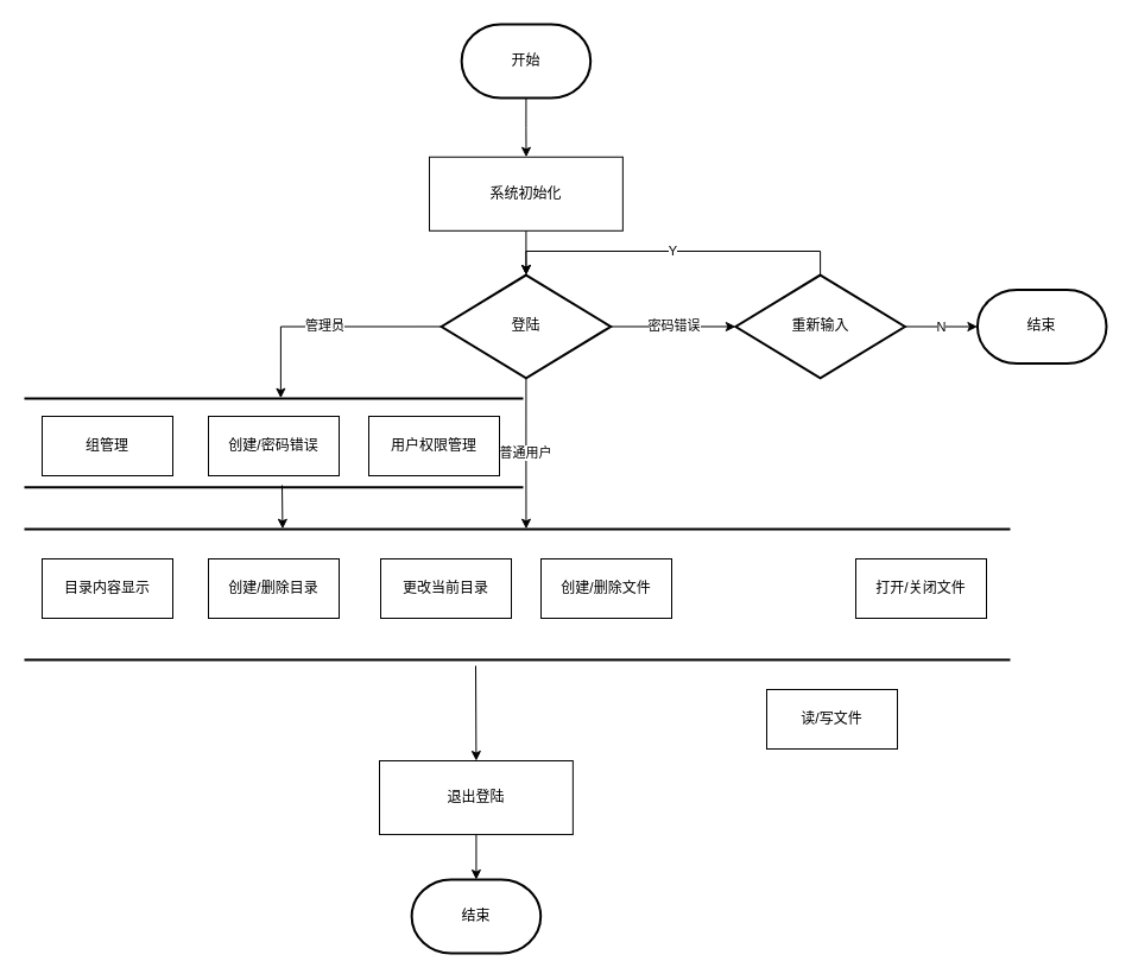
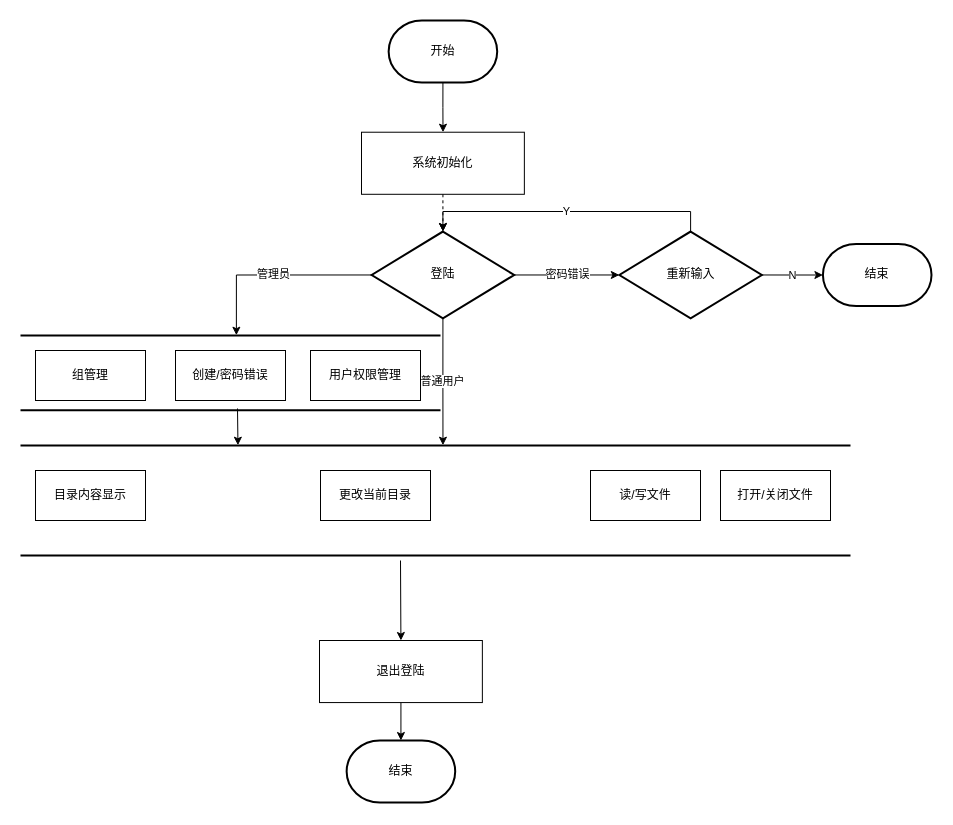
- <mxCell id="15" style="edgeStyle=orthogonalEdgeStyle;rounded=0;orthogonalLoop=1;jettySize=auto;html=1;exitX=0.5;exitY=1;exitDx=0;exitDy=0;spacing=3;" edge="1" parent="10" source="12" target="14"><mxGeometry relative="1" as="geometry" /></mxCell>
+ <mxCell id="15" style="edgeStyle=orthogonalEdgeStyle;rounded=0;orthogonalLoop=1;jettySize=auto;html=1;exitX=0.5;exitY=1;exitDx=0;exitDy=0;spacing=3;dashed=1;" edge="1" parent="10" source="12" target="14"><mxGeometry relative="1" as="geometry" /></mxCell>
- <mxCell id="3" value="创建/删除目录" style="rounded=0;whiteSpace=wrap;html=1;spacing=3;" vertex="1" parent="1"><mxGeometry x="175" y="470" width="110" height="50" as="geometry" /></mxCell>
- <mxCell id="5" value="创建/删除文件" style="rounded=0;whiteSpace=wrap;html=1;spacing=3;" vertex="1" parent="1"><mxGeometry x="455" y="470" width="110" height="50" as="geometry" /></mxCell>
- <mxCell id="6" value="读/写文件" style="rounded=0;whiteSpace=wrap;html=1;spacing=3;" vertex="1" parent="1"><mxGeometry x="645" y="580" width="110" height="50" as="geometry" /></mxCell>
+ <mxCell id="6" value="读/写文件" style="rounded=0;whiteSpace=wrap;html=1;spacing=3;" vertex="1" parent="1"><mxGeometry x="590" y="470" width="110" height="50" as="geometry" /></mxCell>
